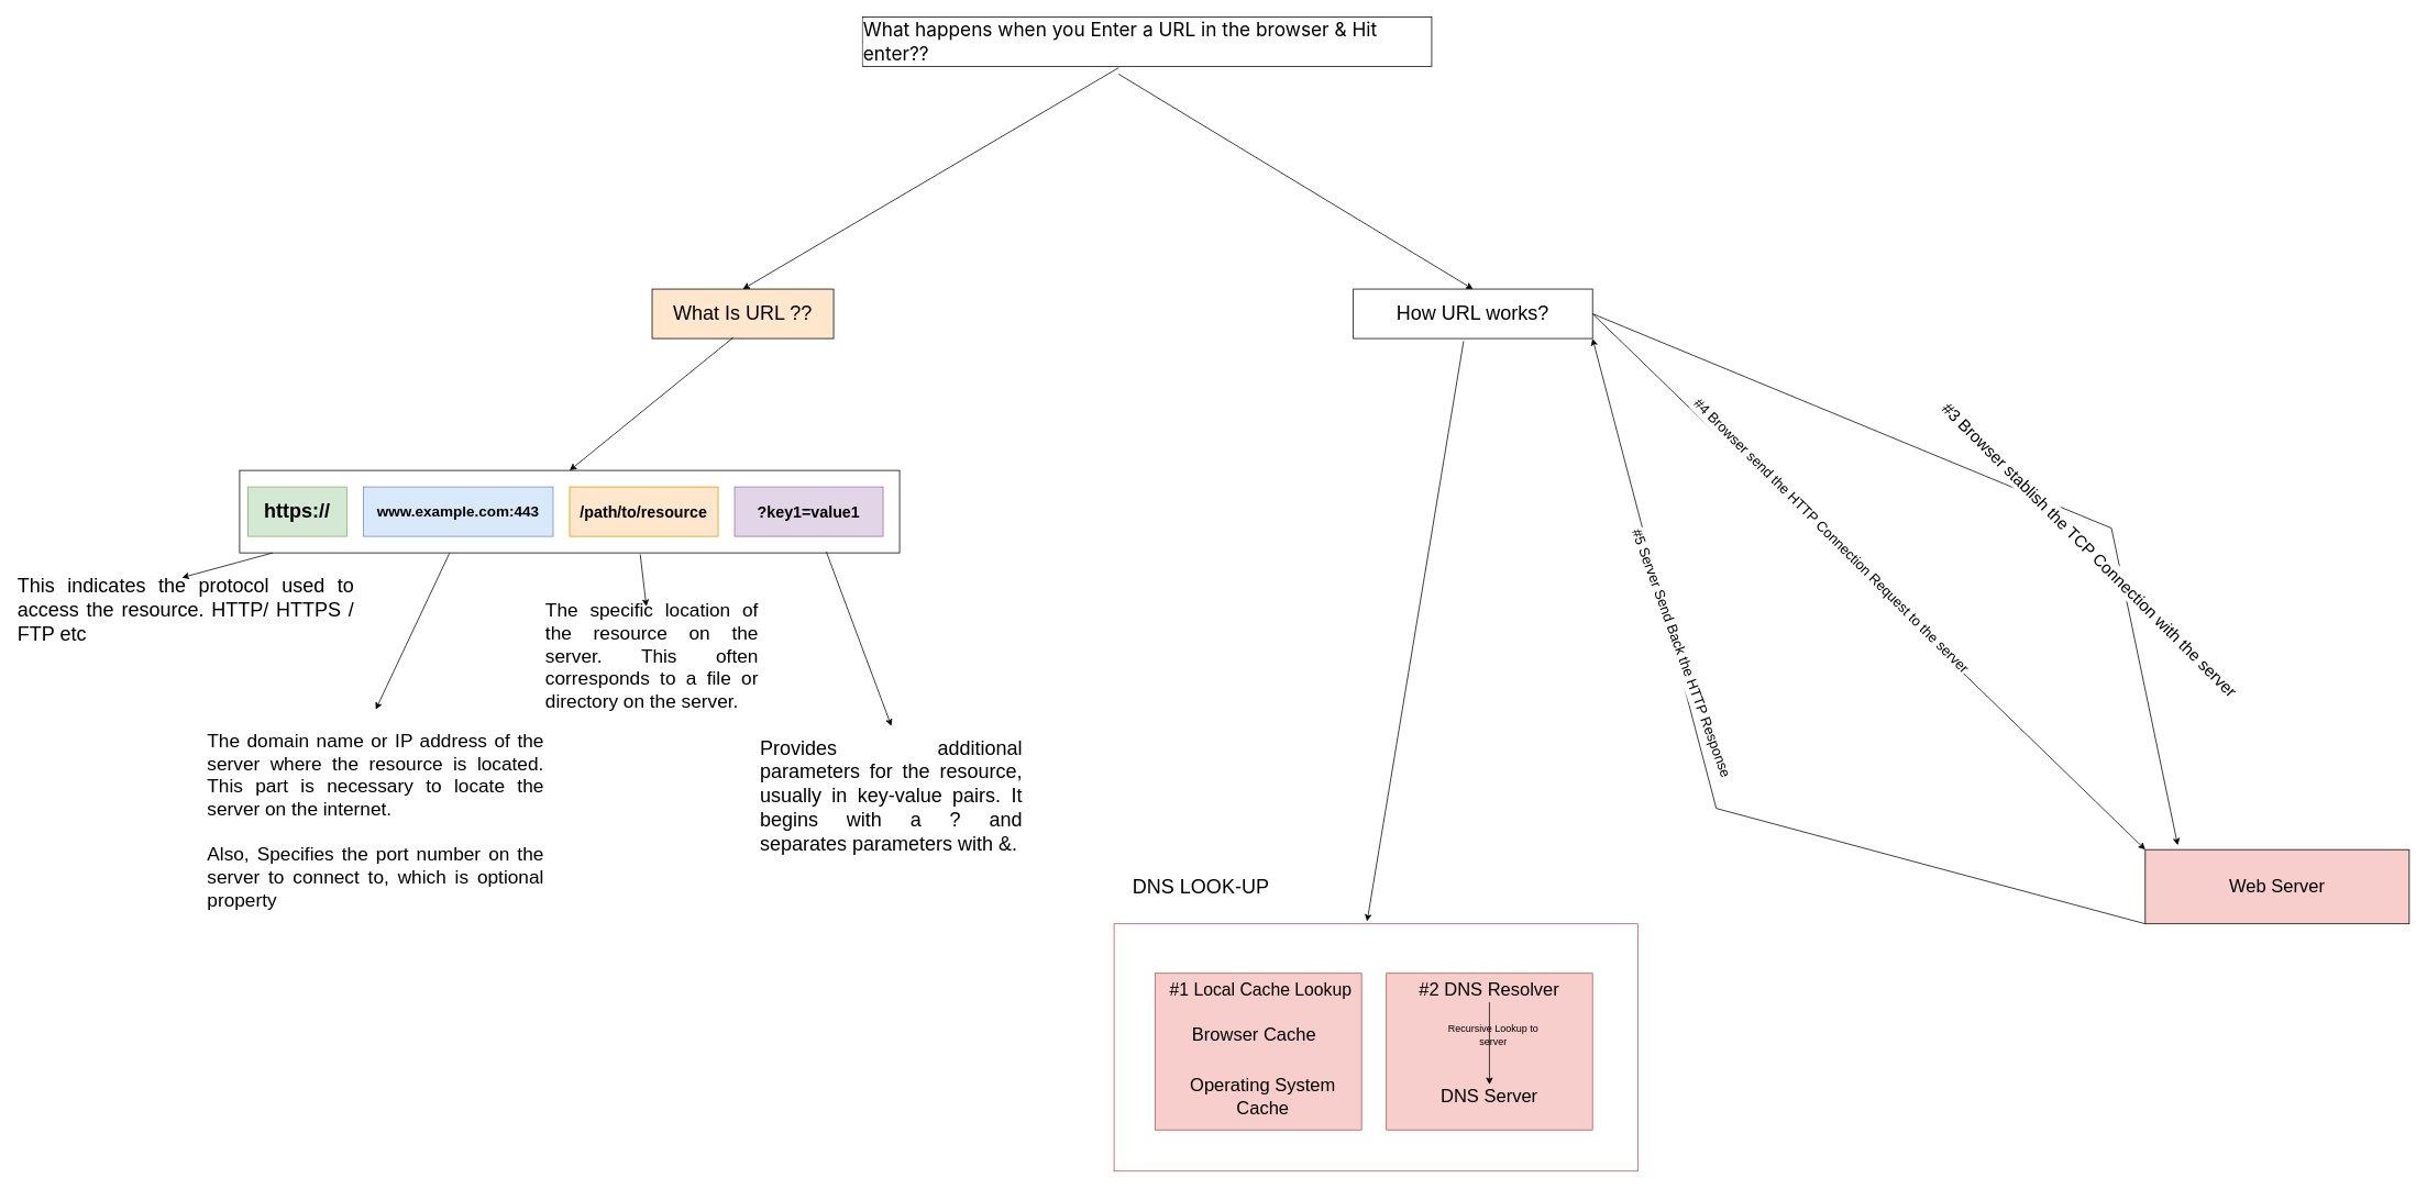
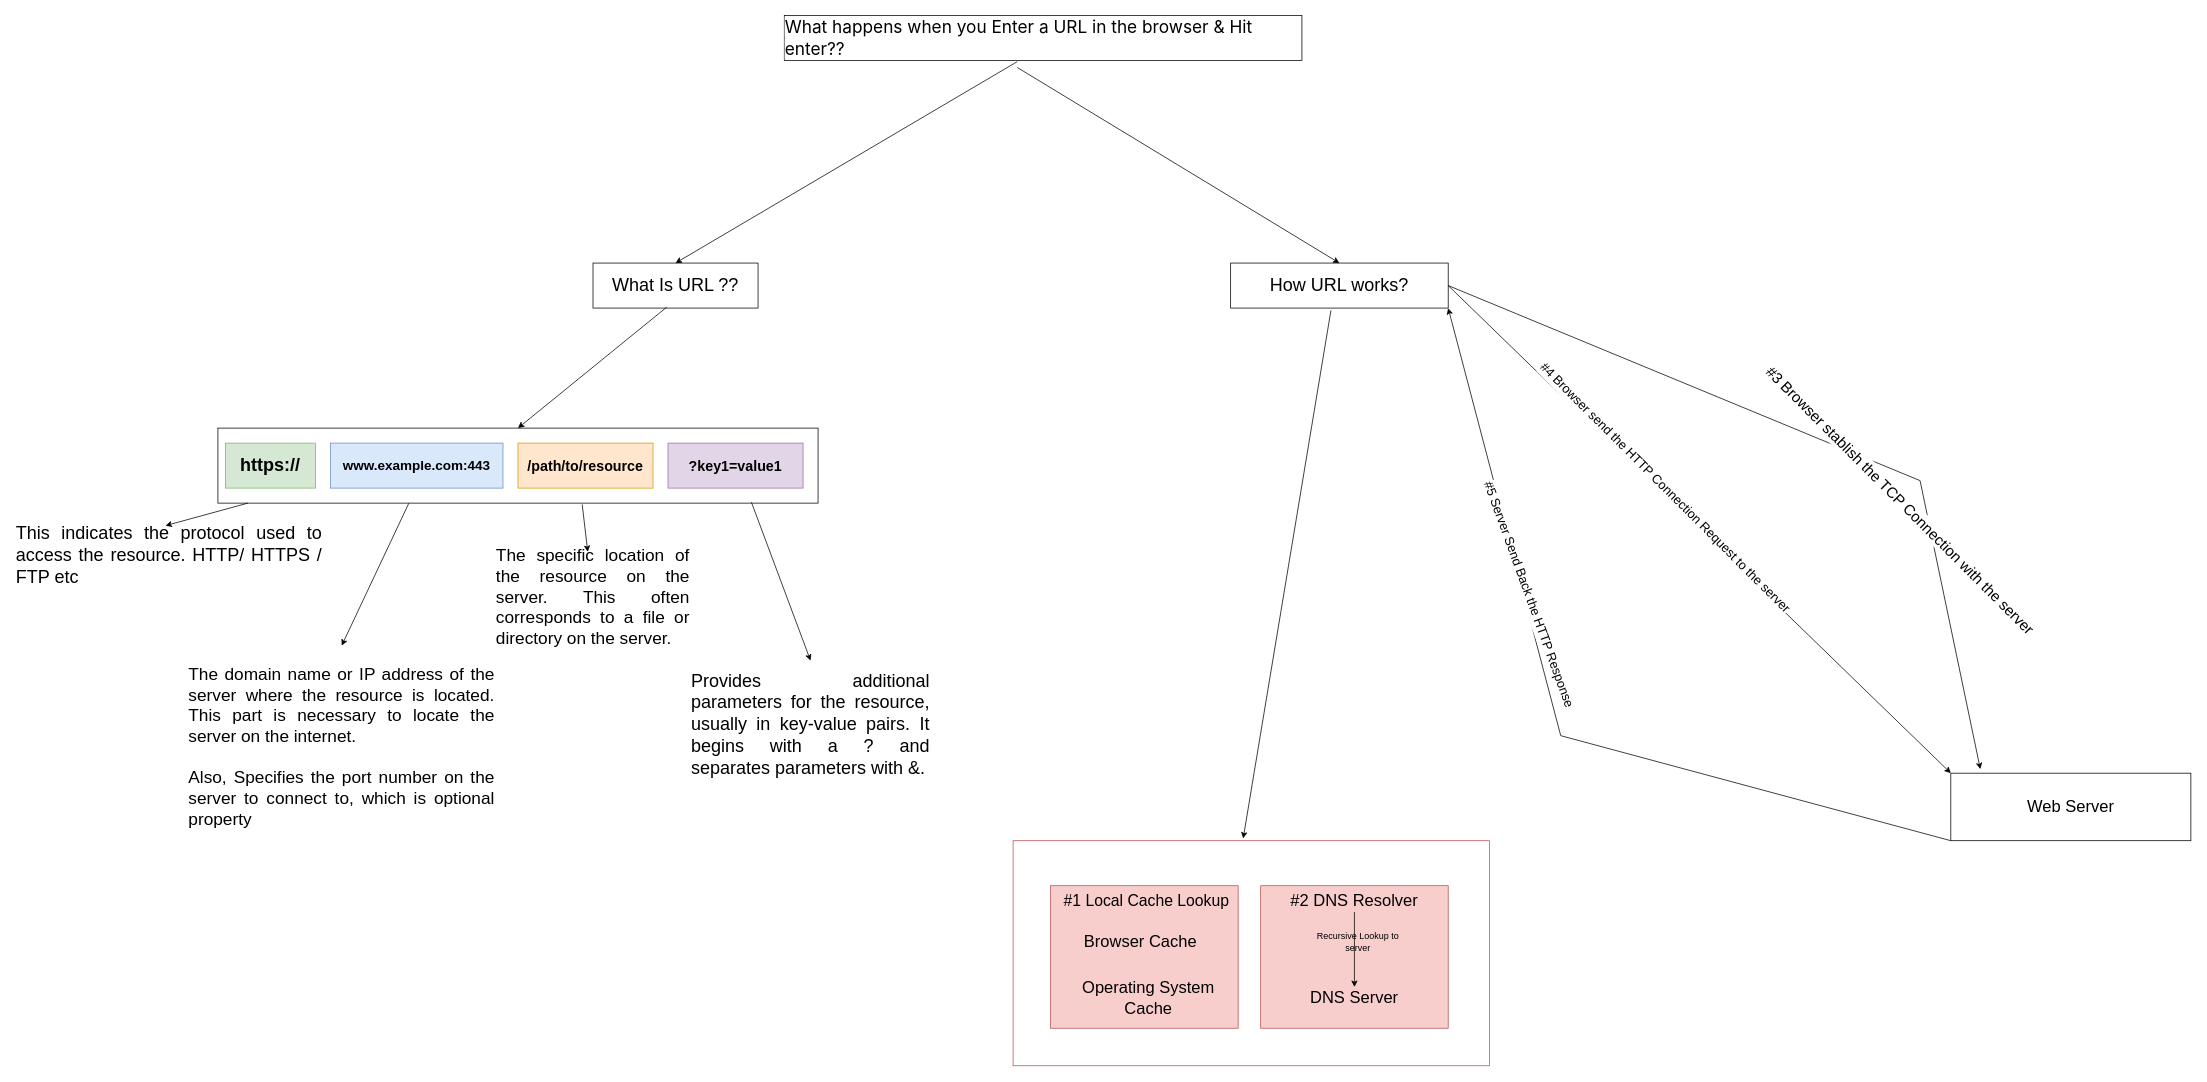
- <mxCell id="3" value="&lt;font style=&quot;font-size: 24px;&quot;&gt;What Is URL ??&lt;/font&gt;" style="rounded=0;whiteSpace=wrap;html=1;fillColor=#ffe6cc;" vertex="1" parent="1"><mxGeometry x="790" y="350" width="220" height="60" as="geometry" /></mxCell>
+ <mxCell id="3" value="&lt;font style=&quot;font-size: 24px;&quot;&gt;What Is URL ??&lt;/font&gt;" style="rounded=0;whiteSpace=wrap;html=1;" vertex="1" parent="1"><mxGeometry x="790" y="350" width="220" height="60" as="geometry" /></mxCell>
- <mxCell id="24" value="&lt;div style=&quot;text-align: justify;&quot;&gt;&lt;span style=&quot;font-size: 24px; background-color: initial;&quot;&gt;DNS LOOK-UP&lt;/span&gt;&lt;/div&gt;" style="text;html=1;align=center;verticalAlign=middle;resizable=0;points=[];autosize=1;strokeColor=none;fillColor=none;" vertex="1" parent="1"><mxGeometry x="1360" y="1055" width="190" height="40" as="geometry" /></mxCell>
- <mxCell id="33" value="&lt;font style=&quot;font-size: 22px;&quot;&gt;Web Server&lt;/font&gt;" style="rounded=0;whiteSpace=wrap;html=1;fillColor=#f8cecc;" vertex="1" parent="1"><mxGeometry x="2600" y="1030" width="320" height="90" as="geometry" /></mxCell>
+ <mxCell id="33" value="&lt;font style=&quot;font-size: 22px;&quot;&gt;Web Server&lt;/font&gt;" style="rounded=0;whiteSpace=wrap;html=1;" vertex="1" parent="1"><mxGeometry x="2600" y="1030" width="320" height="90" as="geometry" /></mxCell>
